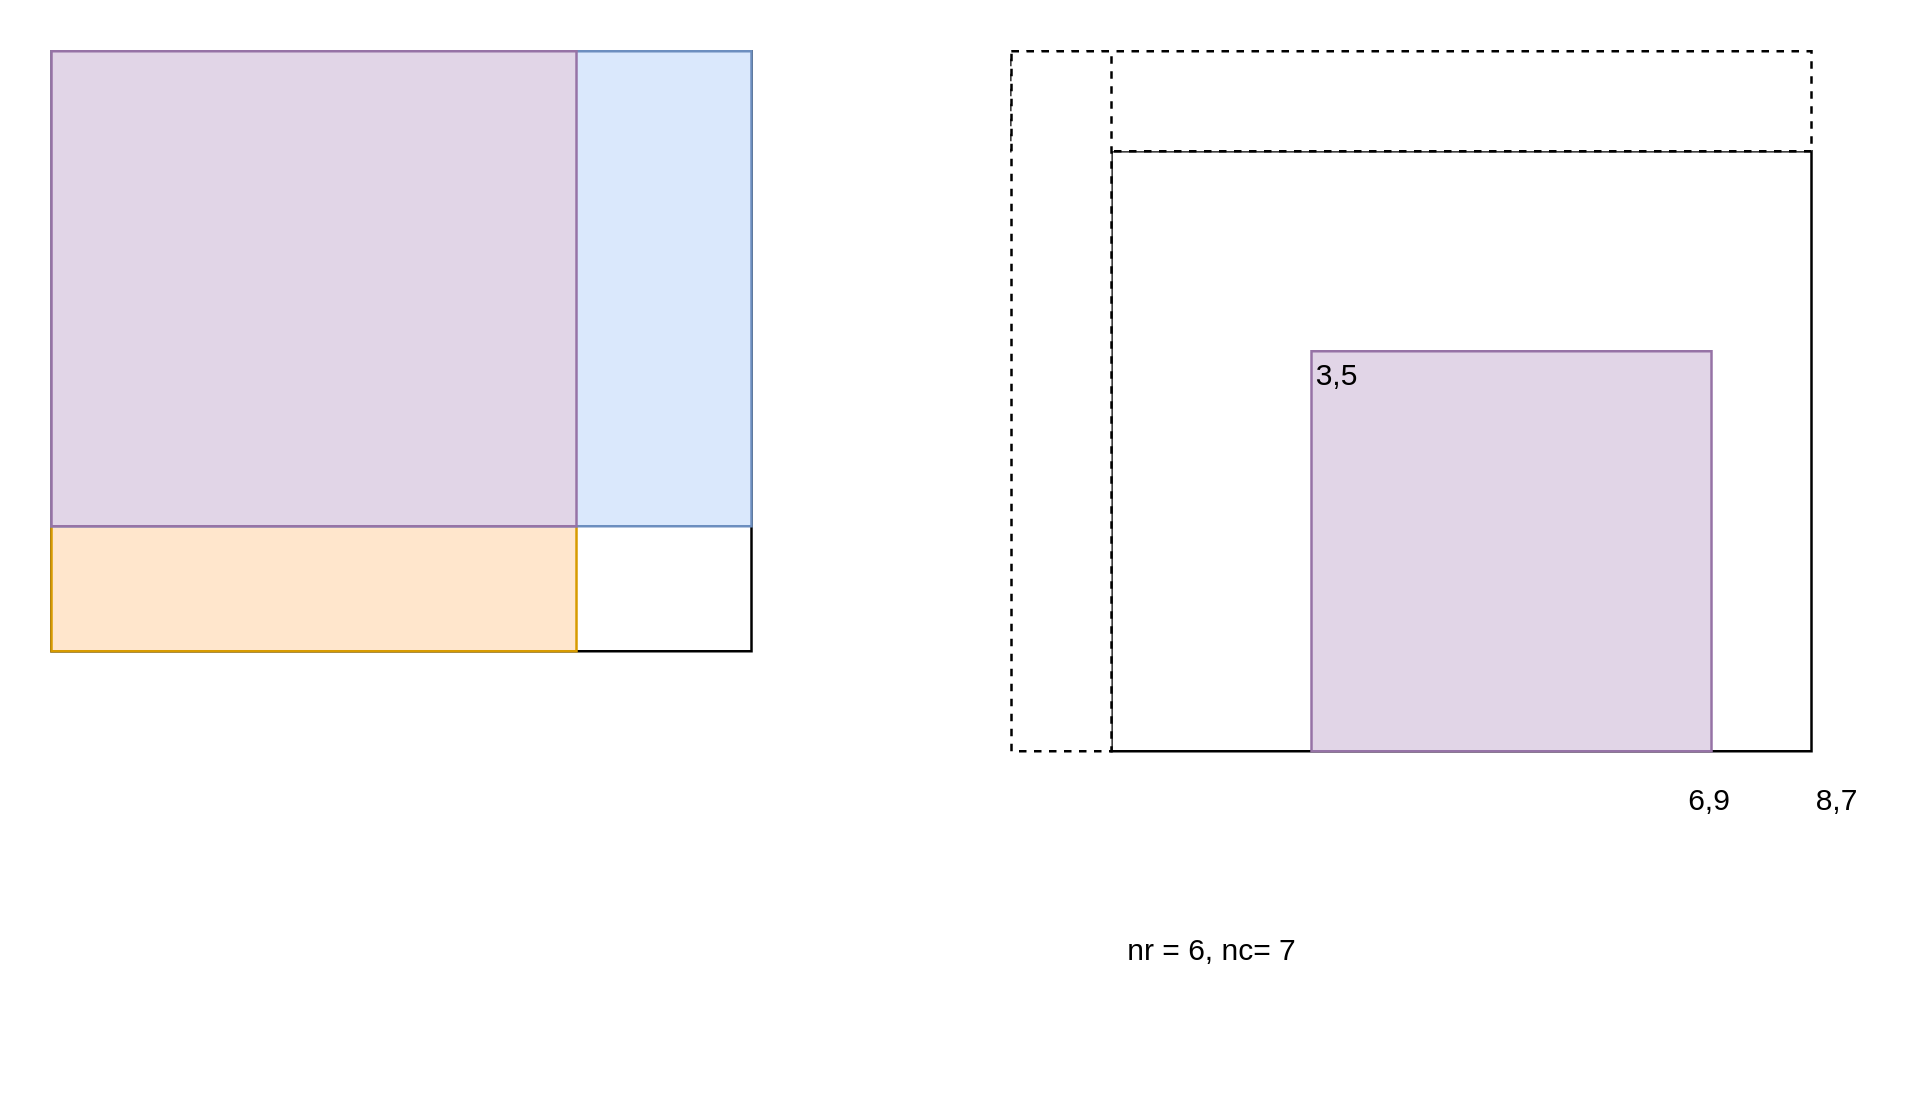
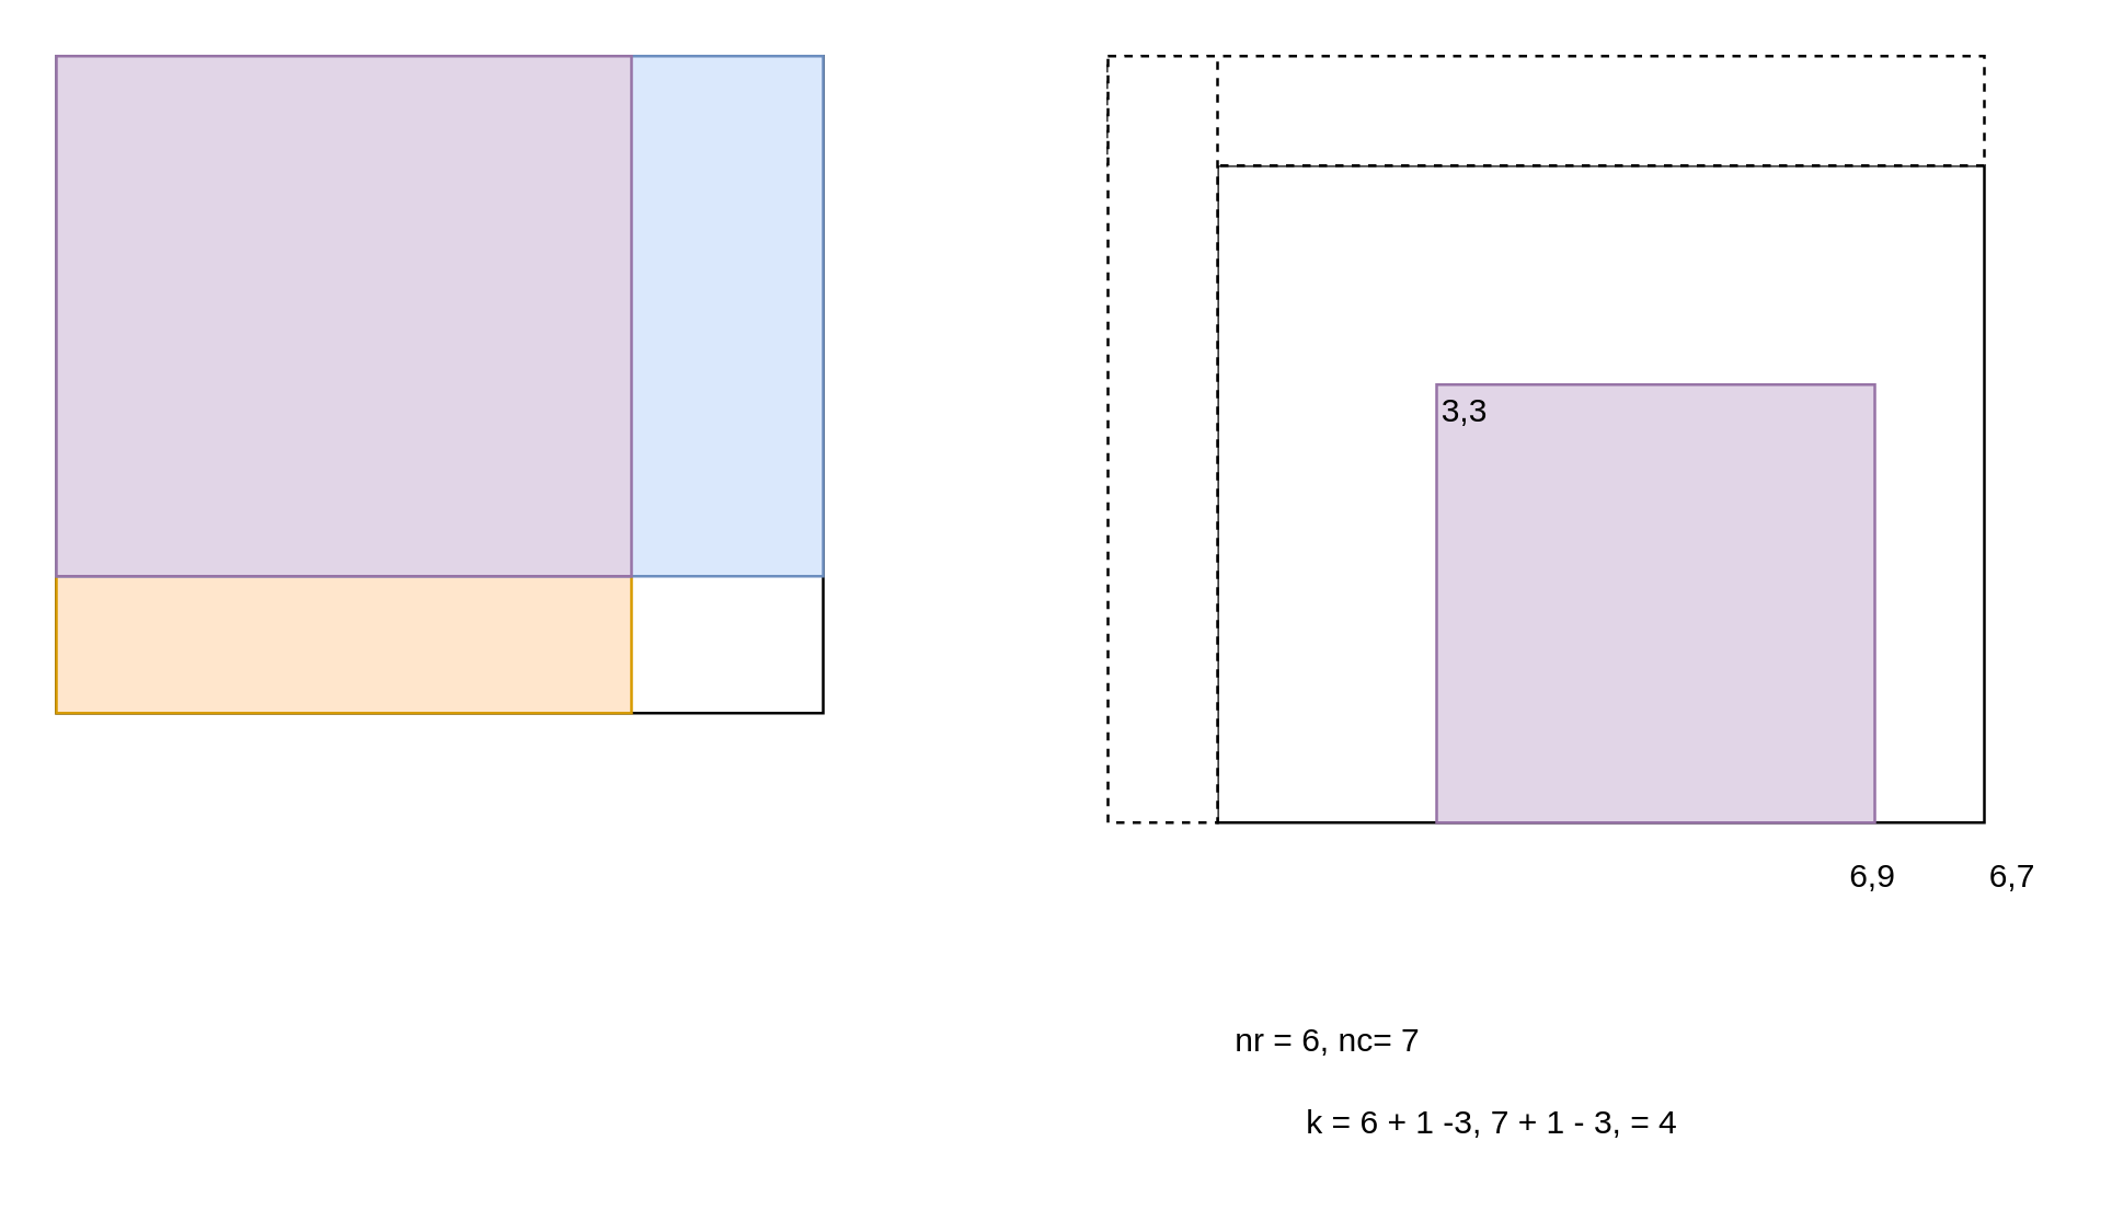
- <mxCell id="12" value="3,5" style="text;html=1;align=center;verticalAlign=middle;resizable=0;points=[];autosize=1;strokeColor=none;" parent="1" vertex="1"><mxGeometry x="519" y="140" width="30" height="20" as="geometry" /></mxCell>
+ <mxCell id="12" value="3,3" style="text;html=1;align=center;verticalAlign=middle;resizable=0;points=[];autosize=1;strokeColor=none;" parent="1" vertex="1"><mxGeometry x="519" y="140" width="30" height="20" as="geometry" /></mxCell>
- <mxCell id="14" value="8,7" style="text;html=1;align=center;verticalAlign=middle;resizable=0;points=[];autosize=1;strokeColor=none;" parent="1" vertex="1"><mxGeometry x="719" y="310" width="30" height="20" as="geometry" /></mxCell>
+ <mxCell id="14" value="6,7" style="text;html=1;align=center;verticalAlign=middle;resizable=0;points=[];autosize=1;strokeColor=none;" parent="1" vertex="1"><mxGeometry x="719" y="310" width="30" height="20" as="geometry" /></mxCell>
+ <mxCell id="11" value="k = 6 + 1 -3, 7 + 1 - 3, = 4" style="text;html=1;align=center;verticalAlign=middle;resizable=0;points=[];autosize=1;strokeColor=none;" parent="1" vertex="1"><mxGeometry x="469" y="400" width="150" height="20" as="geometry" /></mxCell>
